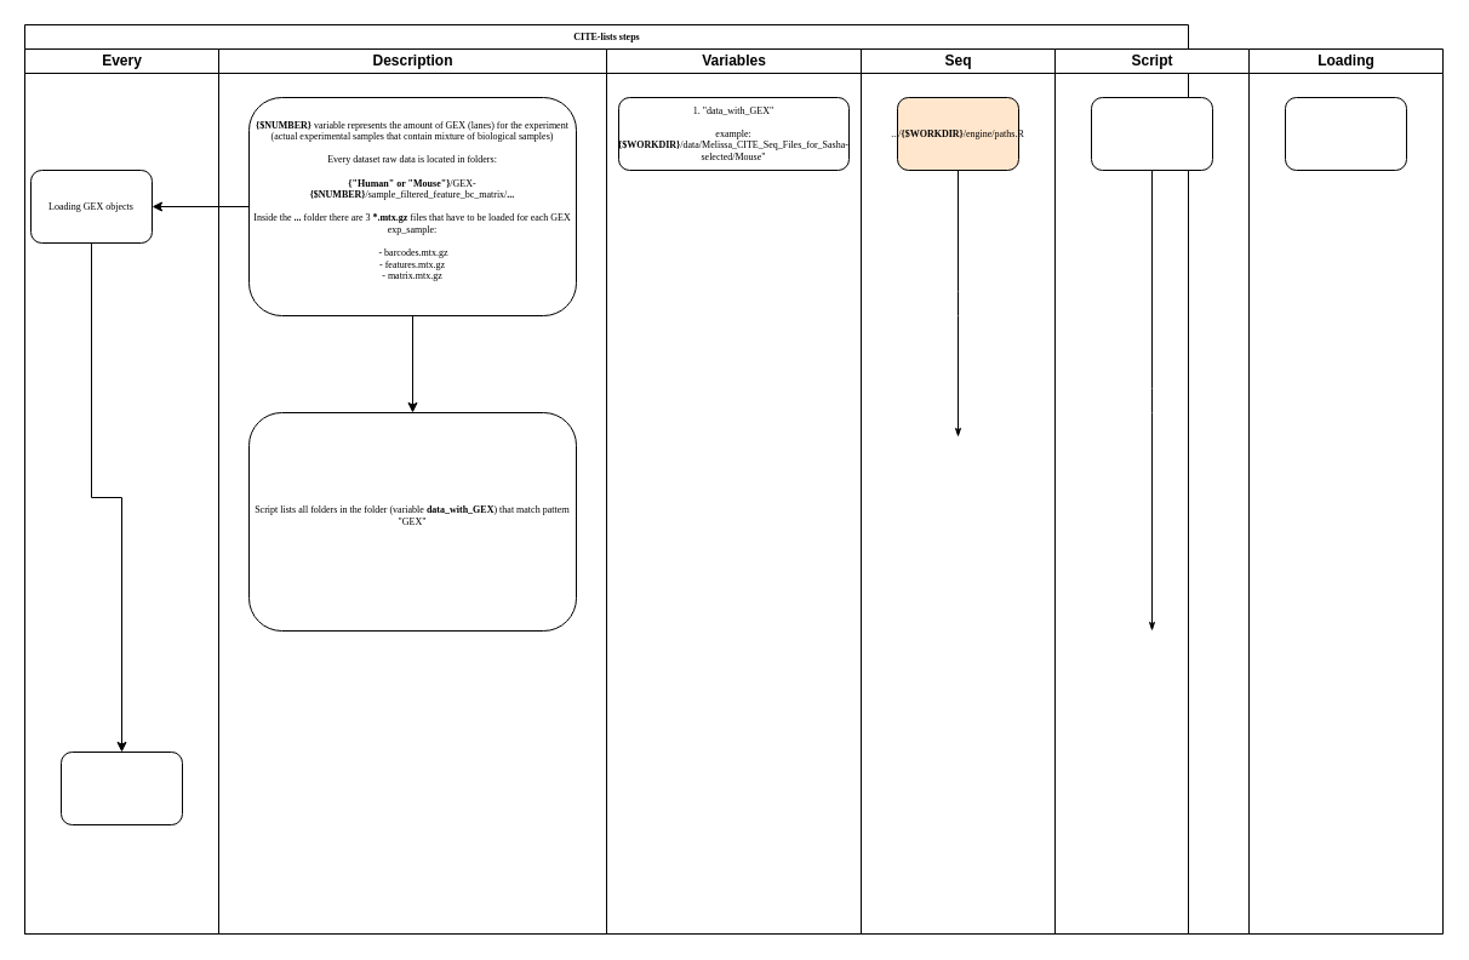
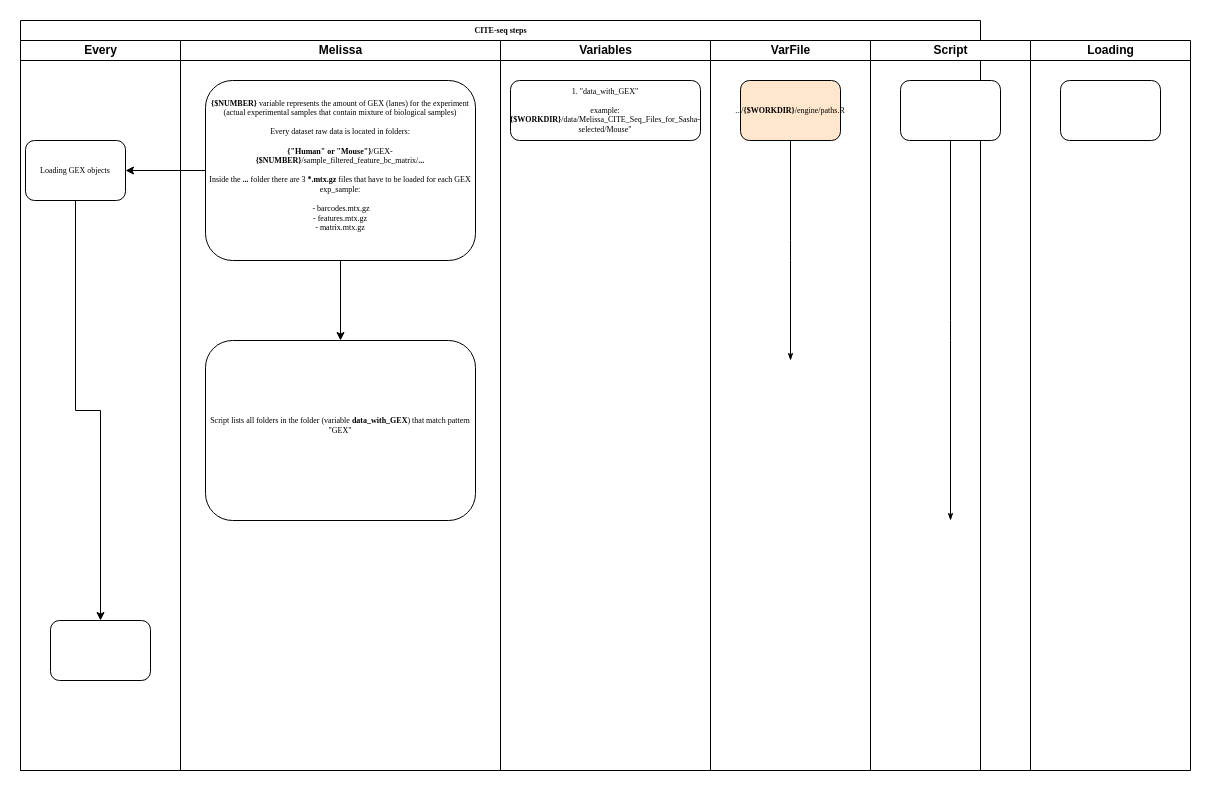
- <mxCell id="2" value="CITE-lists steps" style="swimlane;html=1;childLayout=stackLayout;startSize=20;rounded=0;shadow=0;labelBackgroundColor=none;strokeWidth=1;fontFamily=Verdana;fontSize=8;align=center;" parent="1" vertex="1"><mxGeometry x="20" y="20" width="960" height="750" as="geometry" /></mxCell>
+ <mxCell id="2" value="CITE-seq steps" style="swimlane;html=1;childLayout=stackLayout;startSize=20;rounded=0;shadow=0;labelBackgroundColor=none;strokeWidth=1;fontFamily=Verdana;fontSize=8;align=center;" parent="1" vertex="1"><mxGeometry x="20" y="20" width="960" height="750" as="geometry" /></mxCell>
- <mxCell id="7" value="Description" style="swimlane;html=1;startSize=20;" parent="2" vertex="1"><mxGeometry x="160" y="20" width="320" height="730" as="geometry" /></mxCell>
+ <mxCell id="7" value="Melissa" style="swimlane;html=1;startSize=20;" parent="2" vertex="1"><mxGeometry x="160" y="20" width="320" height="730" as="geometry" /></mxCell>
- <mxCell id="19" value="Seq" style="swimlane;html=1;startSize=20;" parent="16" vertex="1"><mxGeometry x="-160" width="160" height="730" as="geometry"><mxRectangle x="-160" width="80" height="30" as="alternateBounds" /></mxGeometry></mxCell>
+ <mxCell id="19" value="VarFile" style="swimlane;html=1;startSize=20;" parent="16" vertex="1"><mxGeometry x="-160" width="160" height="730" as="geometry"><mxRectangle x="-160" width="80" height="30" as="alternateBounds" /></mxGeometry></mxCell>
